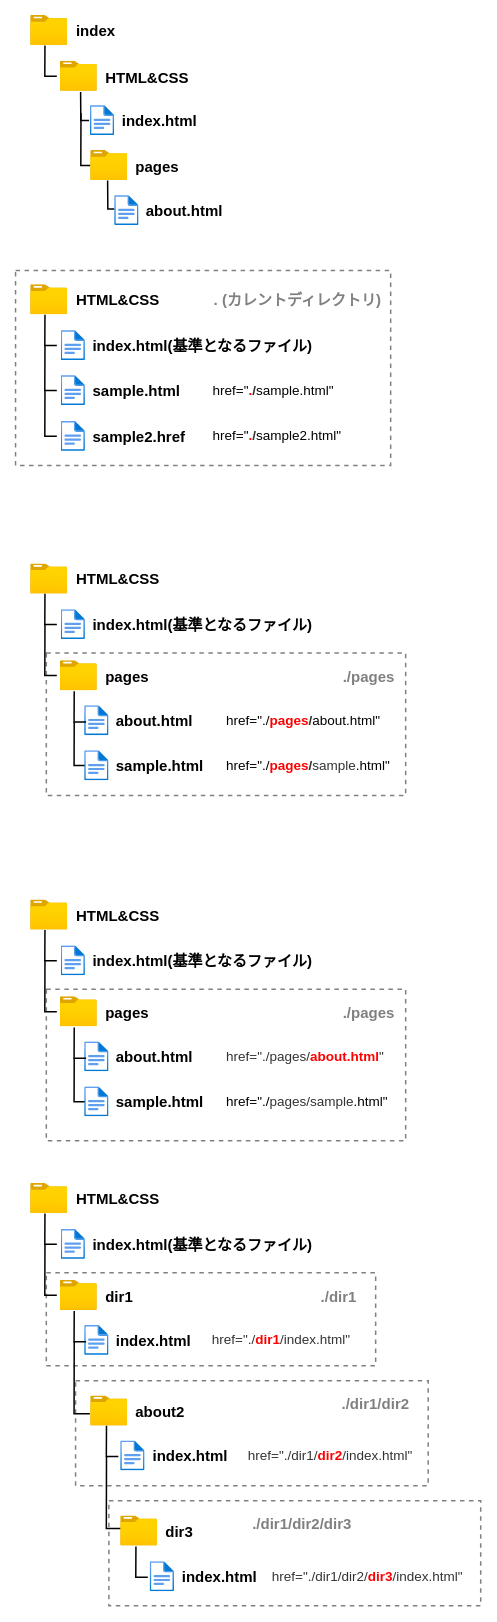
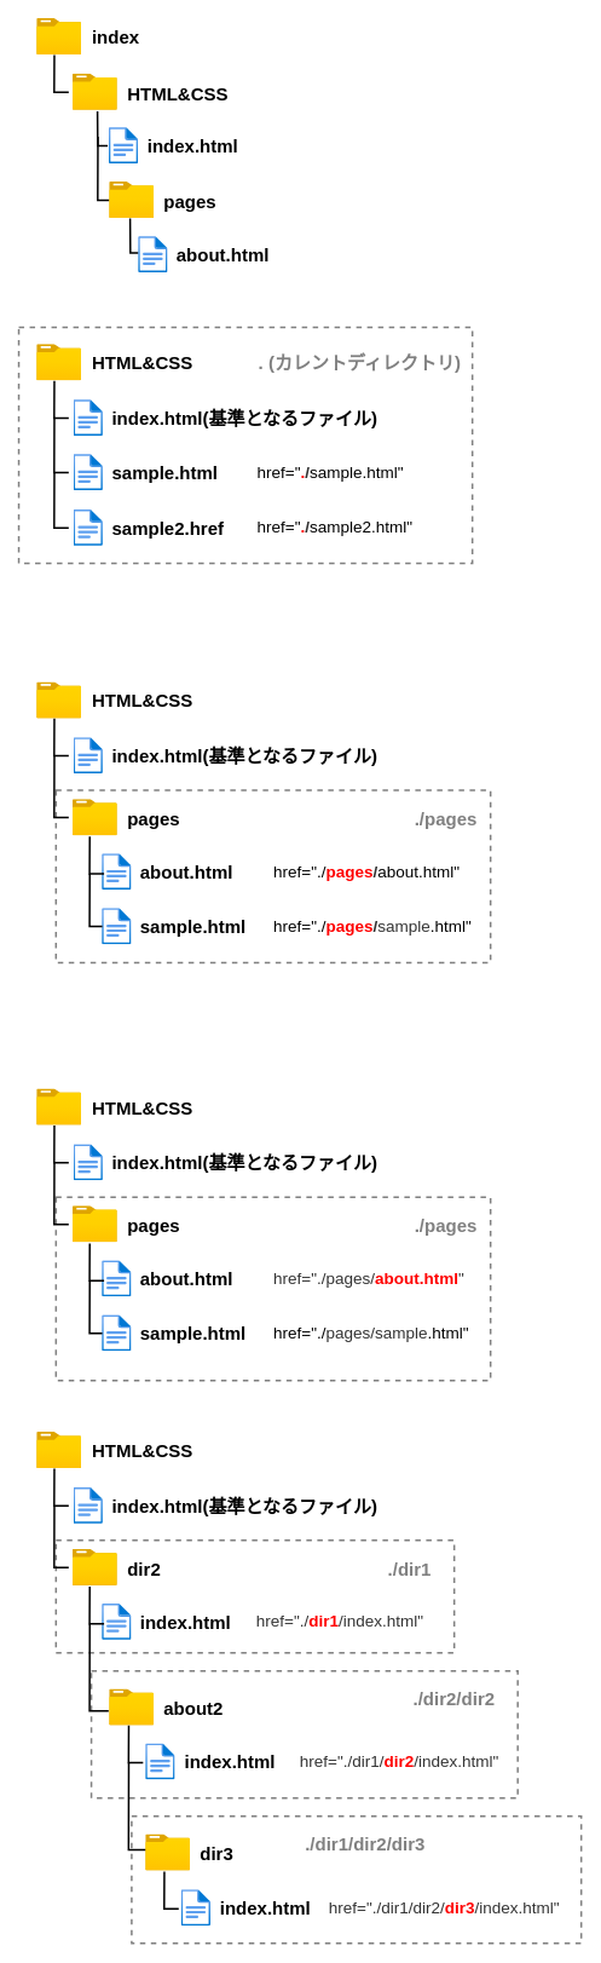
- <mxCell id="80" value="&lt;font style=&quot;font-size: 20px&quot;&gt;dir1&lt;br&gt;&lt;/font&gt;" style="text;html=1;strokeColor=none;fillColor=none;align=left;verticalAlign=middle;whiteSpace=wrap;rounded=0;fontStyle=1" vertex="1" parent="78"><mxGeometry x="58" y="1" width="52" height="40" as="geometry" /></mxCell>
+ <mxCell id="80" value="&lt;font style=&quot;font-size: 20px&quot;&gt;dir2&lt;br&gt;&lt;/font&gt;" style="text;html=1;strokeColor=none;fillColor=none;align=left;verticalAlign=middle;whiteSpace=wrap;rounded=0;fontStyle=1" vertex="1" parent="78"><mxGeometry x="58" y="1" width="52" height="40" as="geometry" /></mxCell>
- <mxCell id="95" value="./dir1/dir2" style="text;html=1;strokeColor=none;fillColor=none;align=center;verticalAlign=middle;whiteSpace=wrap;rounded=0;fontSize=20;fontStyle=1;fontColor=#808080;" vertex="1" parent="1"><mxGeometry x="480" y="1860" width="40" height="20" as="geometry" /></mxCell>
+ <mxCell id="95" value="./dir2/dir2" style="text;html=1;strokeColor=none;fillColor=none;align=center;verticalAlign=middle;whiteSpace=wrap;rounded=0;fontSize=20;fontStyle=1;fontColor=#808080;" vertex="1" parent="1"><mxGeometry x="480" y="1860" width="40" height="20" as="geometry" /></mxCell>
